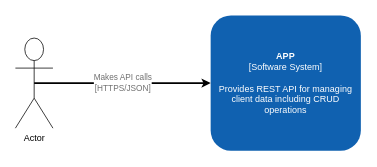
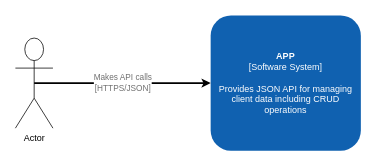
- <mxCell id="2" value="&lt;b&gt;APP&lt;/b&gt;&lt;br&gt;[Software System]&lt;br&gt;&lt;br&gt;Provides REST API for managing client data including CRUD operations" style="rounded=1;whiteSpace=wrap;html=1;fillColor=#1061B0;strokeColor=none;fontColor=#ffffff;align=center;verticalAlign=middle;fontStyle=0;fontSize=12;labelBackgroundColor=none;" parent="1" vertex="1"><mxGeometry x="280" y="20" width="200" height="180" as="geometry" /></mxCell>
+ <mxCell id="2" value="&lt;b&gt;APP&lt;/b&gt;&lt;br&gt;[Software System]&lt;br&gt;&lt;br&gt;Provides JSON API for managing client data including CRUD operations" style="rounded=1;whiteSpace=wrap;html=1;fillColor=#1061B0;strokeColor=none;fontColor=#ffffff;align=center;verticalAlign=middle;fontStyle=0;fontSize=12;labelBackgroundColor=none;" parent="1" vertex="1"><mxGeometry x="280" y="20" width="200" height="180" as="geometry" /></mxCell>
